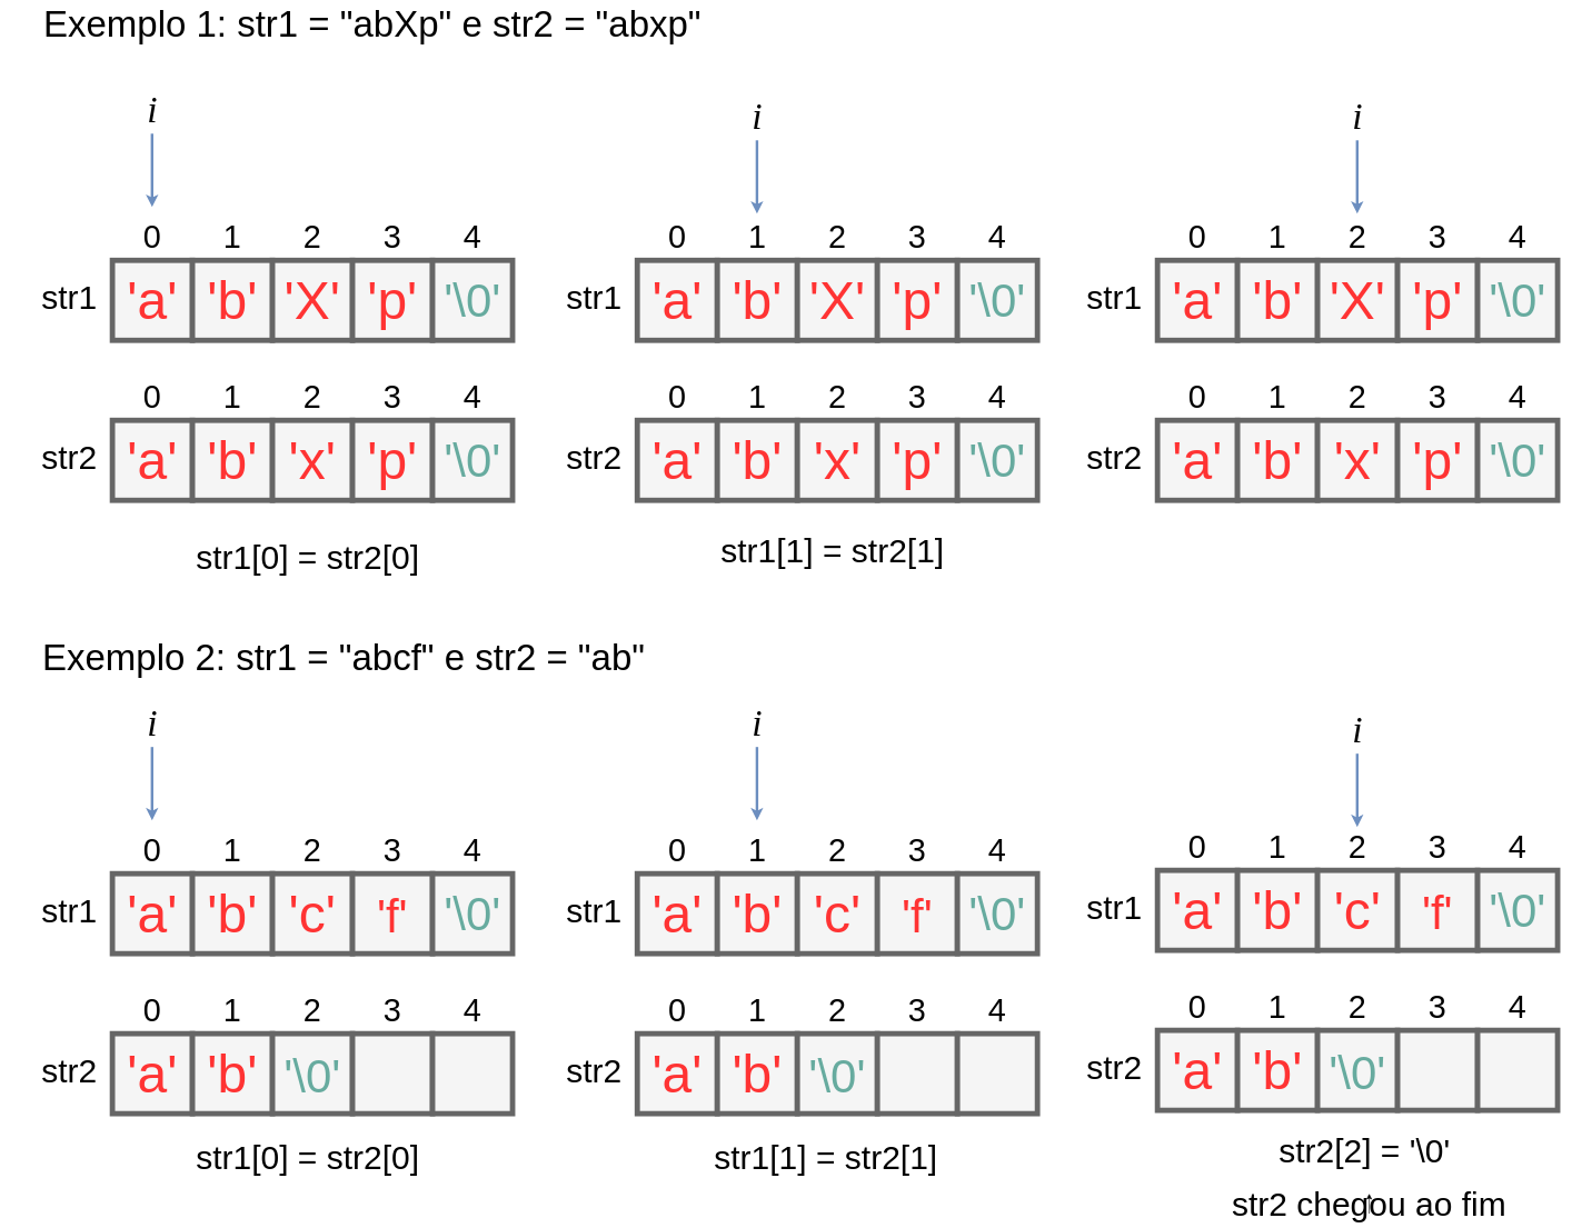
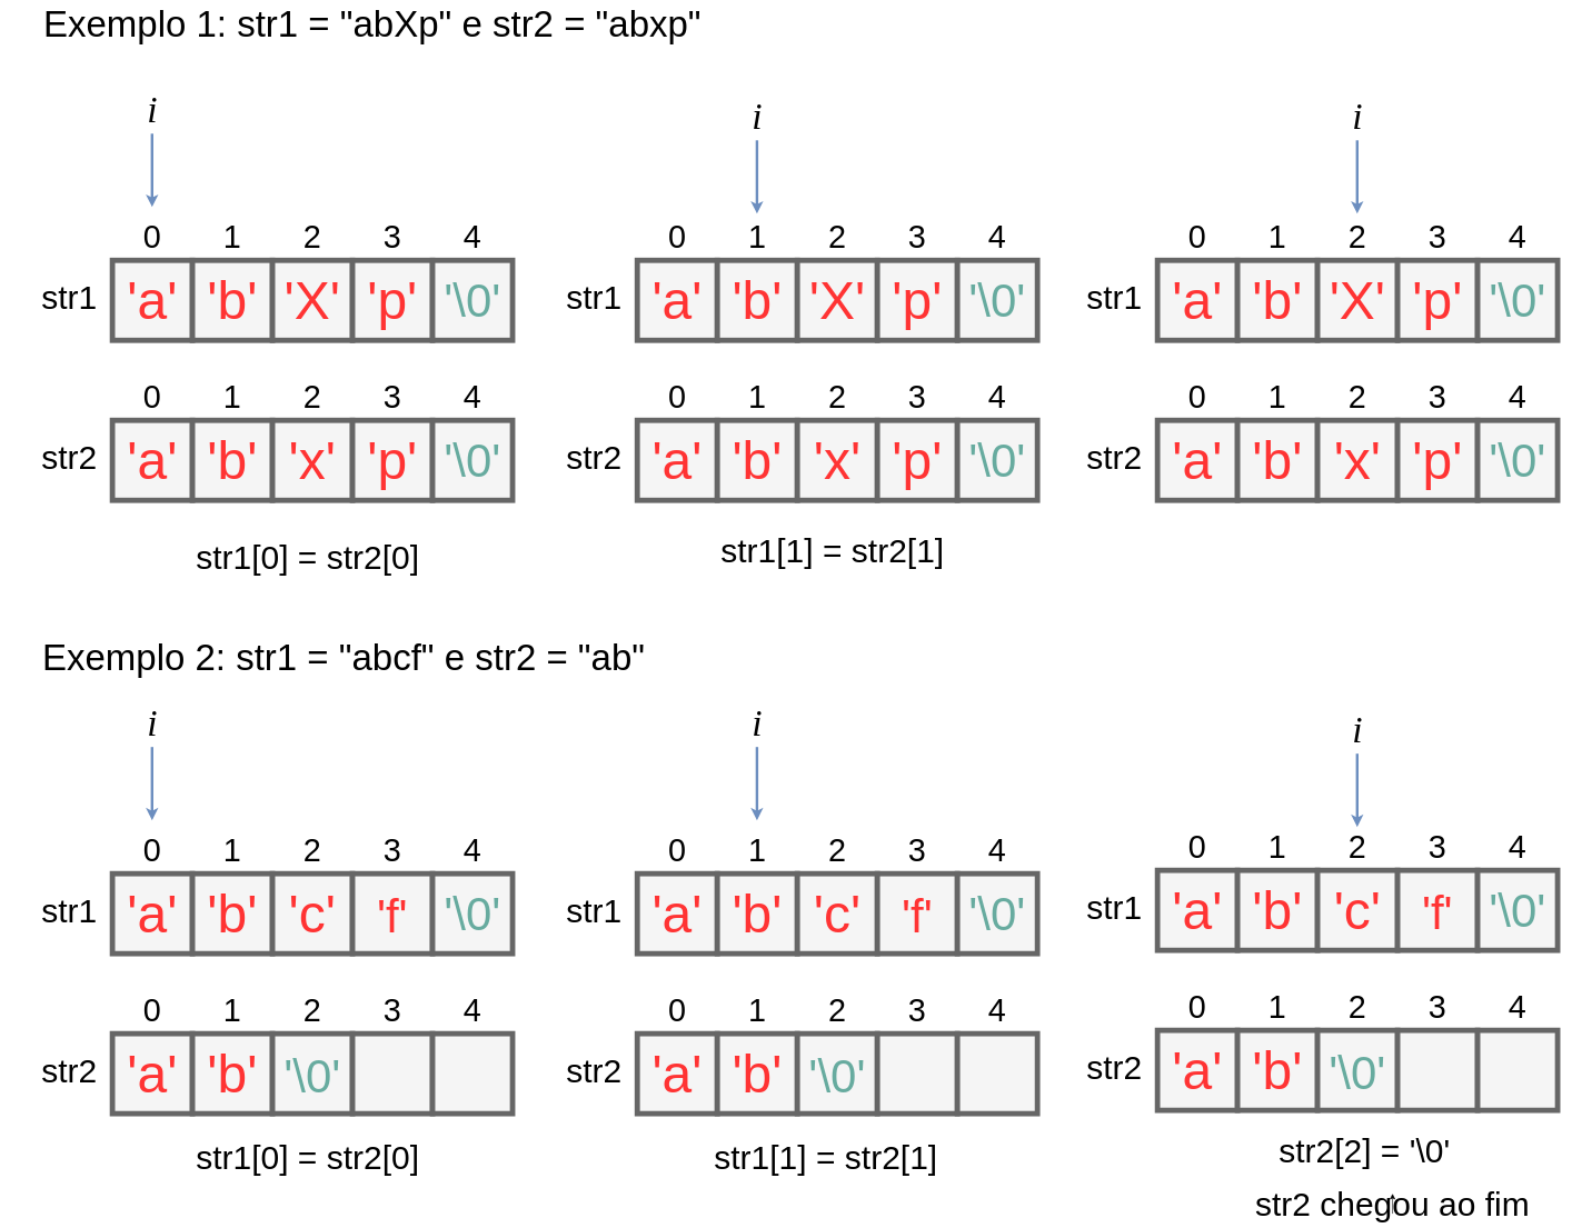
- <mxCell id="153" value="str2 chegou ao fim" style="text;html=1;align=center;verticalAlign=middle;whiteSpace=wrap;rounded=0;fontSize=50;" vertex="1" parent="1"><mxGeometry x="1800" y="1790" width="505" height="30" as="geometry" /></mxCell>
+ <mxCell id="153" value="str2 chegou ao fim" style="text;html=1;align=center;verticalAlign=middle;whiteSpace=wrap;rounded=0;fontSize=50;" vertex="1" parent="1"><mxGeometry x="1835" y="1790" width="505" height="30" as="geometry" /></mxCell>
